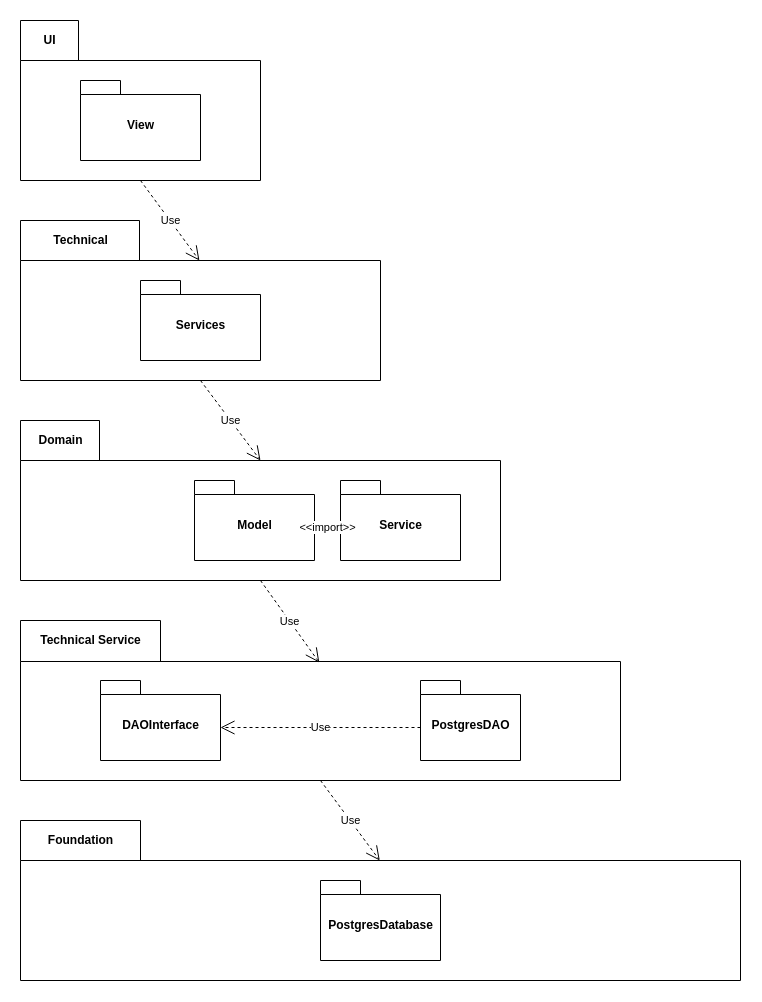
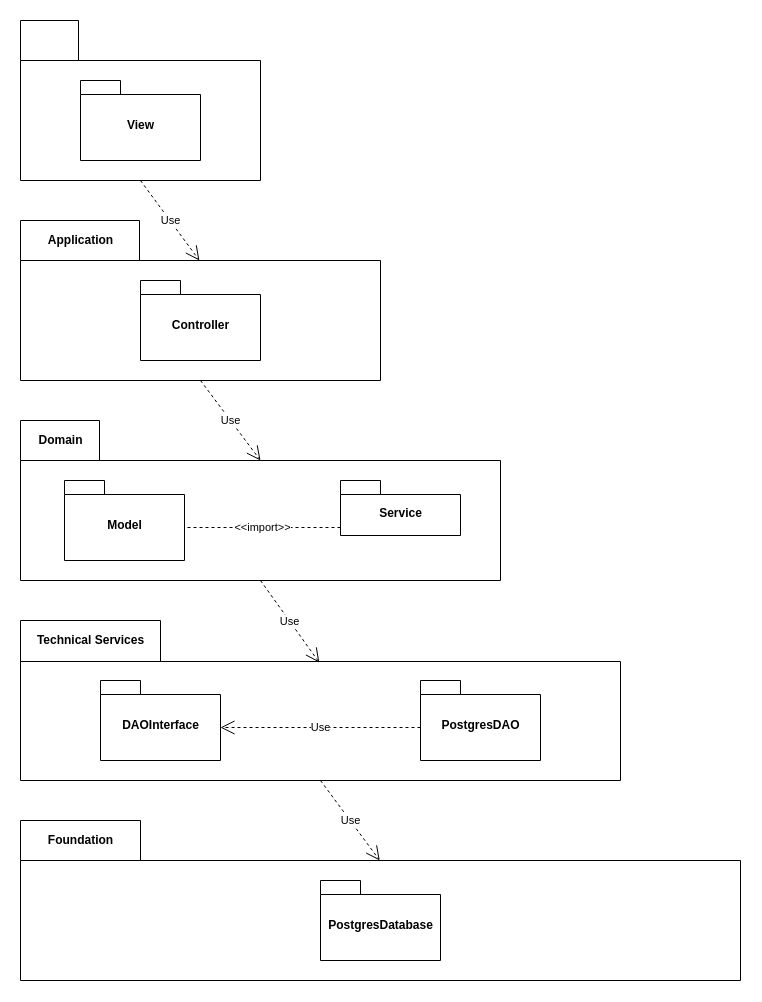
- <mxCell id="7" value="UI" style="text;html=1;align=center;verticalAlign=middle;resizable=0;points=[];autosize=1;fontStyle=1" vertex="1" parent="1"><mxGeometry x="34" y="30" width="30" height="20" as="geometry" /></mxCell>
- <mxCell id="8" value="Technical" style="text;html=1;align=center;verticalAlign=middle;resizable=0;points=[];autosize=1;fontStyle=1" vertex="1" parent="1"><mxGeometry x="40" y="230" width="80" height="20" as="geometry" /></mxCell>
+ <mxCell id="8" value="Application" style="text;html=1;align=center;verticalAlign=middle;resizable=0;points=[];autosize=1;fontStyle=1" vertex="1" parent="1"><mxGeometry x="40" y="230" width="80" height="20" as="geometry" /></mxCell>
- <mxCell id="12" value="Services" style="shape=folder;fontStyle=1;spacingTop=10;tabWidth=40;tabHeight=14;tabPosition=left;html=1;" vertex="1" parent="1"><mxGeometry x="140" y="280" width="120" height="80" as="geometry" /></mxCell>
+ <mxCell id="12" value="Controller" style="shape=folder;fontStyle=1;spacingTop=10;tabWidth=40;tabHeight=14;tabPosition=left;html=1;" vertex="1" parent="1"><mxGeometry x="140" y="280" width="120" height="80" as="geometry" /></mxCell>
- <mxCell id="17" value="Model" style="shape=folder;fontStyle=1;spacingTop=10;tabWidth=40;tabHeight=14;tabPosition=left;html=1;" vertex="1" parent="1"><mxGeometry x="194" y="480" width="120" height="80" as="geometry" /></mxCell>
+ <mxCell id="17" value="Model" style="shape=folder;fontStyle=1;spacingTop=10;tabWidth=40;tabHeight=14;tabPosition=left;html=1;" vertex="1" parent="1"><mxGeometry x="64" y="480" width="120" height="80" as="geometry" /></mxCell>
- <mxCell id="19" value="Service" style="shape=folder;fontStyle=1;spacingTop=10;tabWidth=40;tabHeight=14;tabPosition=left;html=1;" vertex="1" parent="1"><mxGeometry x="340" y="480" width="120" height="80" as="geometry" /></mxCell>
+ <mxCell id="19" value="Service" style="shape=folder;fontStyle=1;spacingTop=10;tabWidth=40;tabHeight=14;tabPosition=left;html=1;" vertex="1" parent="1"><mxGeometry x="340" y="480" width="120" height="55" as="geometry" /></mxCell>
- <mxCell id="10" value="Technical Service" style="text;html=1;align=center;verticalAlign=middle;resizable=0;points=[];autosize=1;fontStyle=1" vertex="1" parent="1"><mxGeometry x="30" y="630" width="120" height="20" as="geometry" /></mxCell>
+ <mxCell id="10" value="Technical Services" style="text;html=1;align=center;verticalAlign=middle;resizable=0;points=[];autosize=1;fontStyle=1" vertex="1" parent="1"><mxGeometry x="30" y="630" width="120" height="20" as="geometry" /></mxCell>
- <mxCell id="23" value="PostgresDAO" style="shape=folder;fontStyle=1;spacingTop=10;tabWidth=40;tabHeight=14;tabPosition=left;html=1;" vertex="1" parent="1"><mxGeometry x="420" y="680" width="100" height="80" as="geometry" /></mxCell>
+ <mxCell id="23" value="PostgresDAO" style="shape=folder;fontStyle=1;spacingTop=10;tabWidth=40;tabHeight=14;tabPosition=left;html=1;" vertex="1" parent="1"><mxGeometry x="420" y="680" width="120" height="80" as="geometry" /></mxCell>
